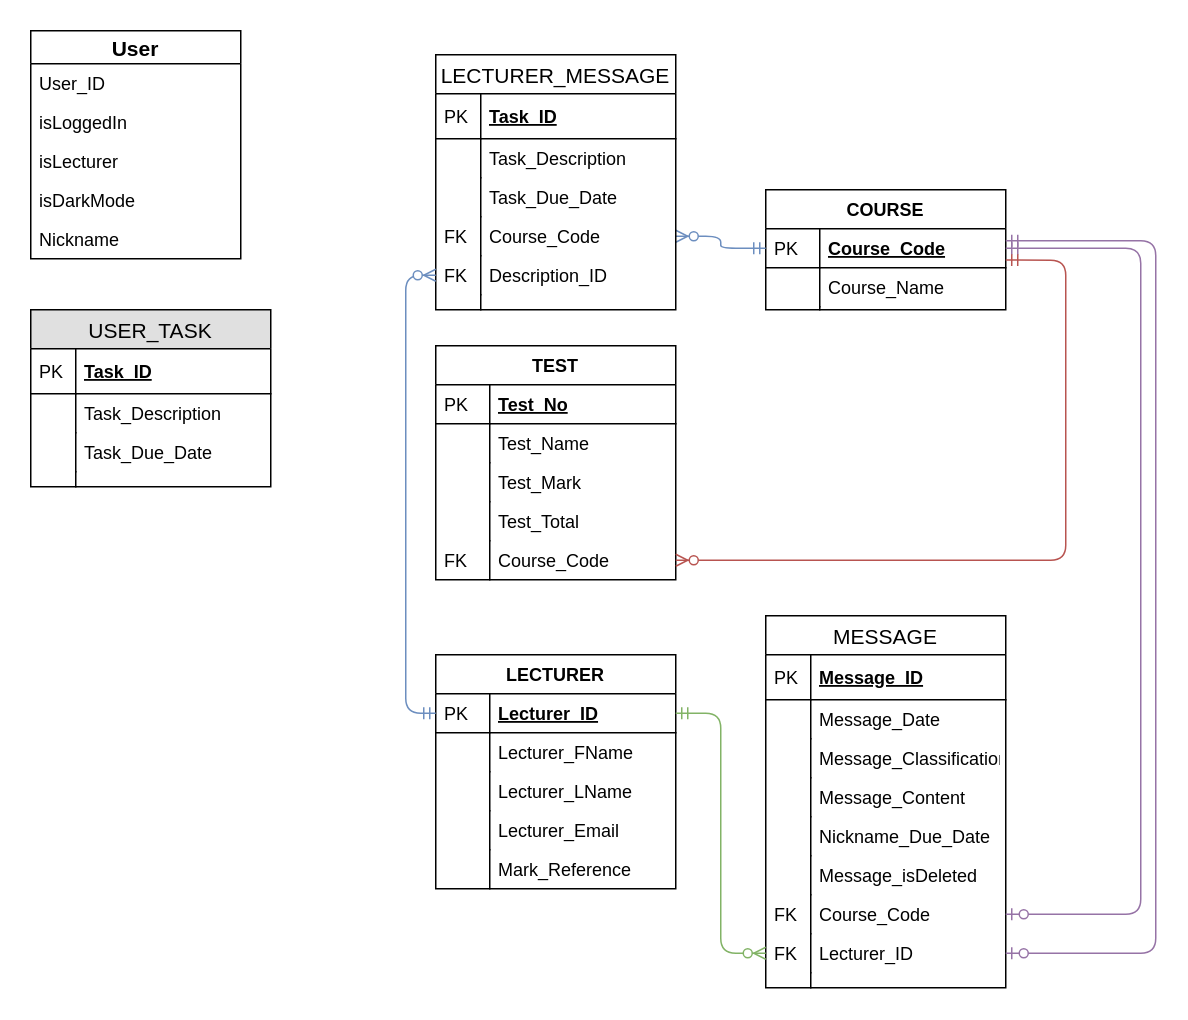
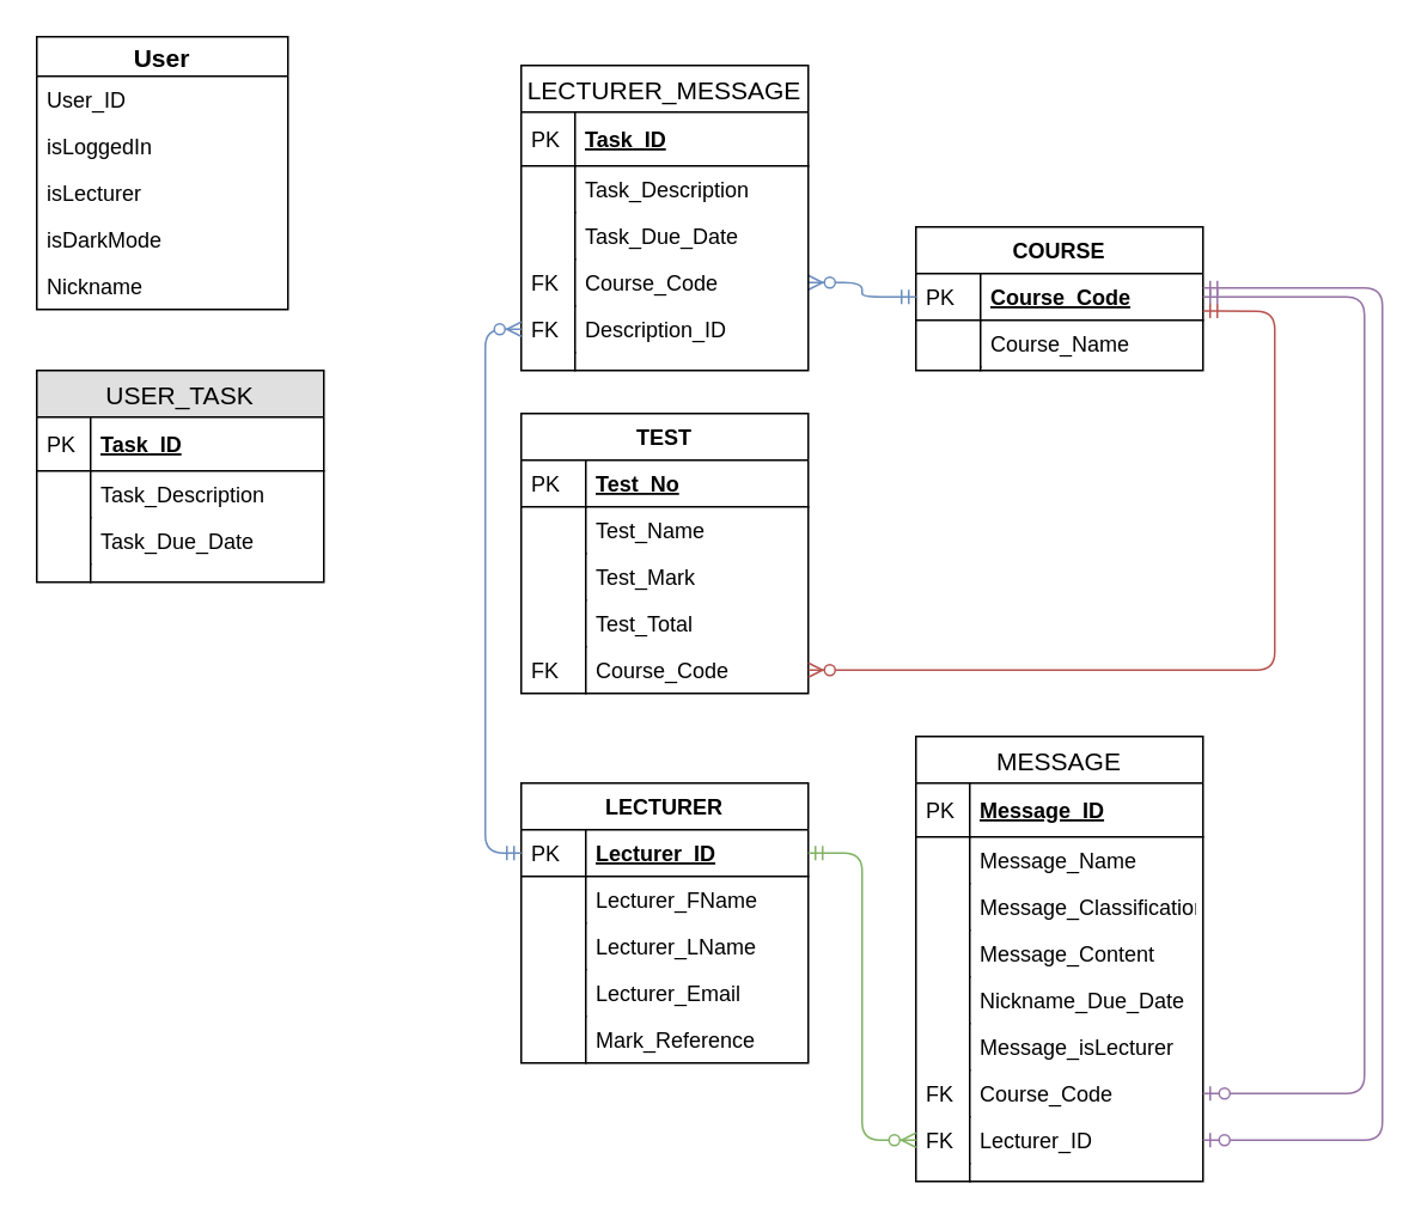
- <mxCell id="36" value="Message_Date" style="shape=partialRectangle;top=0;left=0;right=0;bottom=0;align=left;verticalAlign=top;fillColor=none;spacingLeft=34;spacingRight=4;overflow=hidden;rotatable=0;points=[[0,0.5],[1,0.5]];portConstraint=eastwest;dropTarget=0;fontSize=12;" parent="33" vertex="1"><mxGeometry y="56" width="160" height="26" as="geometry" /></mxCell>
+ <mxCell id="36" value="Message_Name" style="shape=partialRectangle;top=0;left=0;right=0;bottom=0;align=left;verticalAlign=top;fillColor=none;spacingLeft=34;spacingRight=4;overflow=hidden;rotatable=0;points=[[0,0.5],[1,0.5]];portConstraint=eastwest;dropTarget=0;fontSize=12;" parent="33" vertex="1"><mxGeometry y="56" width="160" height="26" as="geometry" /></mxCell>
- <mxCell id="44" value="Message_isDeleted" style="shape=partialRectangle;top=0;left=0;right=0;bottom=0;align=left;verticalAlign=top;fillColor=none;spacingLeft=34;spacingRight=4;overflow=hidden;rotatable=0;points=[[0,0.5],[1,0.5]];portConstraint=eastwest;dropTarget=0;fontSize=12;" parent="33" vertex="1"><mxGeometry y="160" width="160" height="26" as="geometry" /></mxCell>
+ <mxCell id="44" value="Message_isLecturer" style="shape=partialRectangle;top=0;left=0;right=0;bottom=0;align=left;verticalAlign=top;fillColor=none;spacingLeft=34;spacingRight=4;overflow=hidden;rotatable=0;points=[[0,0.5],[1,0.5]];portConstraint=eastwest;dropTarget=0;fontSize=12;" parent="33" vertex="1"><mxGeometry y="160" width="160" height="26" as="geometry" /></mxCell>
